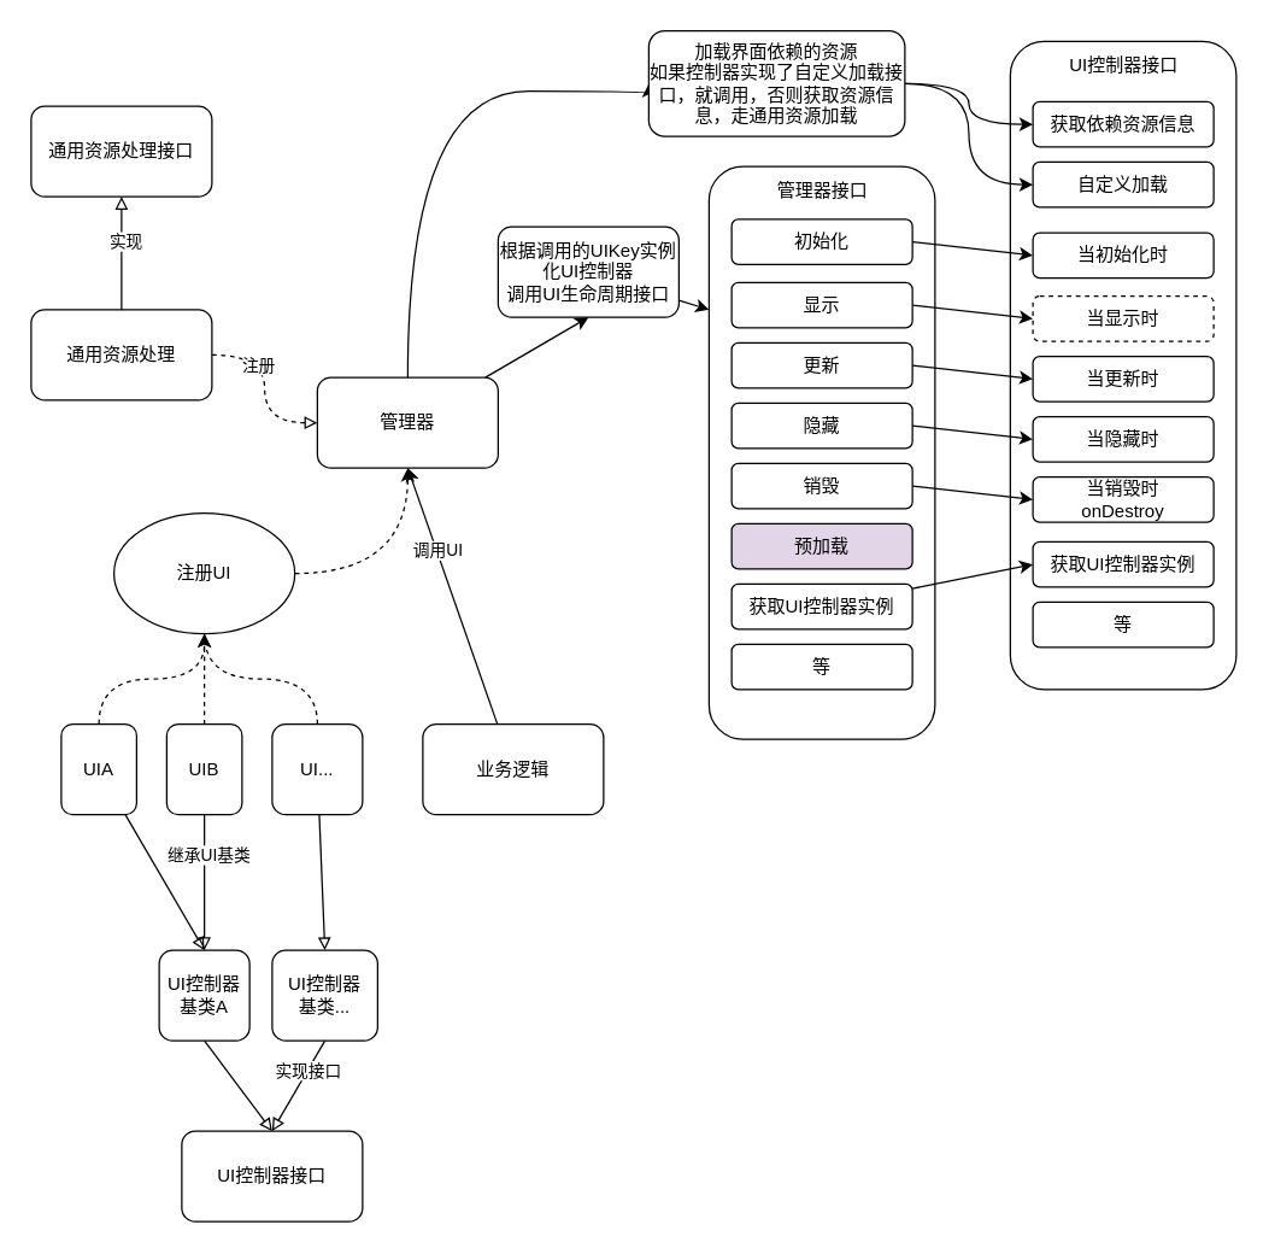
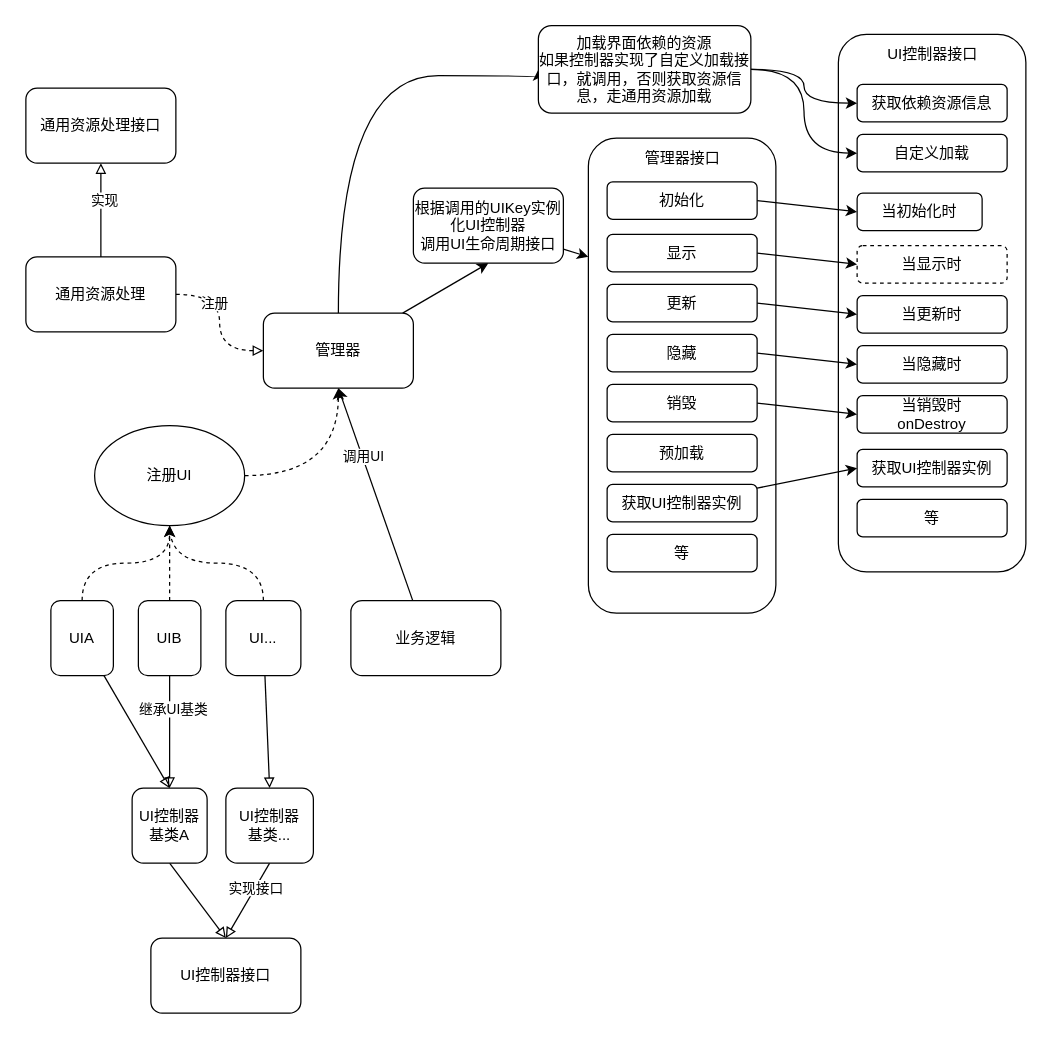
- <mxCell id="10" value="当初始化时" style="rounded=1;whiteSpace=wrap;html=1;" vertex="1" parent="3"><mxGeometry x="15" y="127" width="120" height="30" as="geometry" /></mxCell>
+ <mxCell id="10" value="当初始化时" style="rounded=1;whiteSpace=wrap;html=1;" vertex="1" parent="3"><mxGeometry x="15" y="127" width="100" height="30" as="geometry" /></mxCell>
- <mxCell id="52" value="预加载" style="rounded=1;whiteSpace=wrap;html=1;fillColor=#e1d5e7;" vertex="1" parent="1"><mxGeometry x="485" y="347" width="120" height="30" as="geometry" /></mxCell>
+ <mxCell id="52" value="预加载" style="rounded=1;whiteSpace=wrap;html=1;" vertex="1" parent="1"><mxGeometry x="485" y="347" width="120" height="30" as="geometry" /></mxCell>
